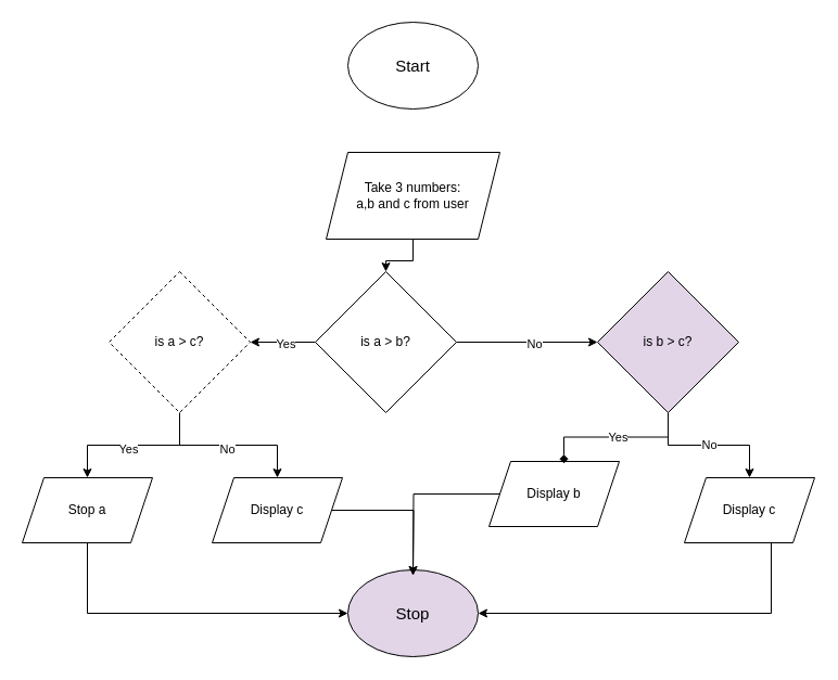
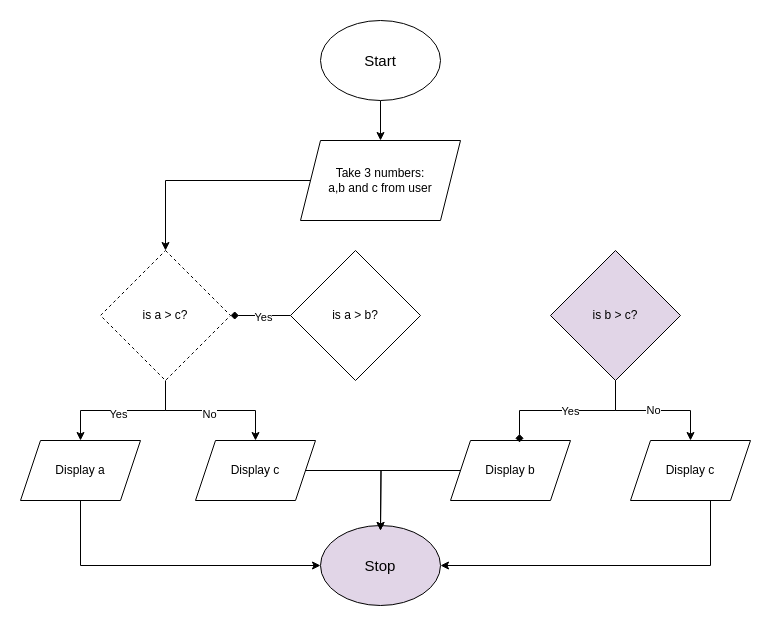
+ <mxCell id="2" style="edgeStyle=orthogonalEdgeStyle;rounded=0;orthogonalLoop=1;jettySize=auto;html=1;entryX=0.5;entryY=0;entryDx=0;entryDy=0;" edge="1" parent="1" source="3" target="5"><mxGeometry relative="1" as="geometry" /></mxCell>
- <mxCell id="4" value="" style="edgeStyle=orthogonalEdgeStyle;rounded=0;orthogonalLoop=1;jettySize=auto;html=1;" edge="1" parent="1" source="5" target="10"><mxGeometry relative="1" as="geometry" /></mxCell>
+ <mxCell id="4" value="" style="edgeStyle=orthogonalEdgeStyle;rounded=0;orthogonalLoop=1;jettySize=auto;html=1;" edge="1" parent="1" source="5" target="15"><mxGeometry relative="1" as="geometry" /></mxCell>
- <mxCell id="6" value="" style="edgeStyle=orthogonalEdgeStyle;rounded=0;orthogonalLoop=1;jettySize=auto;html=1;" edge="1" parent="1" source="10" target="15"><mxGeometry relative="1" as="geometry" /></mxCell>
+ <mxCell id="6" value="" style="edgeStyle=orthogonalEdgeStyle;rounded=0;orthogonalLoop=1;jettySize=auto;html=1;endArrow=diamond;" edge="1" parent="1" source="10" target="15"><mxGeometry relative="1" as="geometry" /></mxCell>
- <mxCell id="8" value="" style="edgeStyle=orthogonalEdgeStyle;rounded=0;orthogonalLoop=1;jettySize=auto;html=1;" edge="1" parent="1" source="10" target="17"><mxGeometry relative="1" as="geometry" /></mxCell>
- <mxCell id="9" value="No" style="edgeLabel;html=1;align=center;verticalAlign=middle;resizable=0;points=[];" vertex="1" connectable="0" parent="8"><mxGeometry x="0.093" y="-1" relative="1" as="geometry"><mxPoint as="offset" /></mxGeometry></mxCell>
- <mxCell id="25" value="Display b" style="shape=parallelogram;perimeter=parallelogramPerimeter;whiteSpace=wrap;html=1;fixedSize=1;" vertex="1" parent="1"><mxGeometry x="450" y="425" width="120" height="60" as="geometry" /></mxCell>
+ <mxCell id="25" value="Display b" style="shape=parallelogram;perimeter=parallelogramPerimeter;whiteSpace=wrap;html=1;fixedSize=1;" vertex="1" parent="1"><mxGeometry x="450" y="440" width="120" height="60" as="geometry" /></mxCell>
- <mxCell id="20" value="Stop a" style="shape=parallelogram;perimeter=parallelogramPerimeter;whiteSpace=wrap;html=1;fixedSize=1;" vertex="1" parent="1"><mxGeometry x="20" y="440" width="120" height="60" as="geometry" /></mxCell>
+ <mxCell id="20" value="Display a" style="shape=parallelogram;perimeter=parallelogramPerimeter;whiteSpace=wrap;html=1;fixedSize=1;" vertex="1" parent="1"><mxGeometry x="20" y="440" width="120" height="60" as="geometry" /></mxCell>
